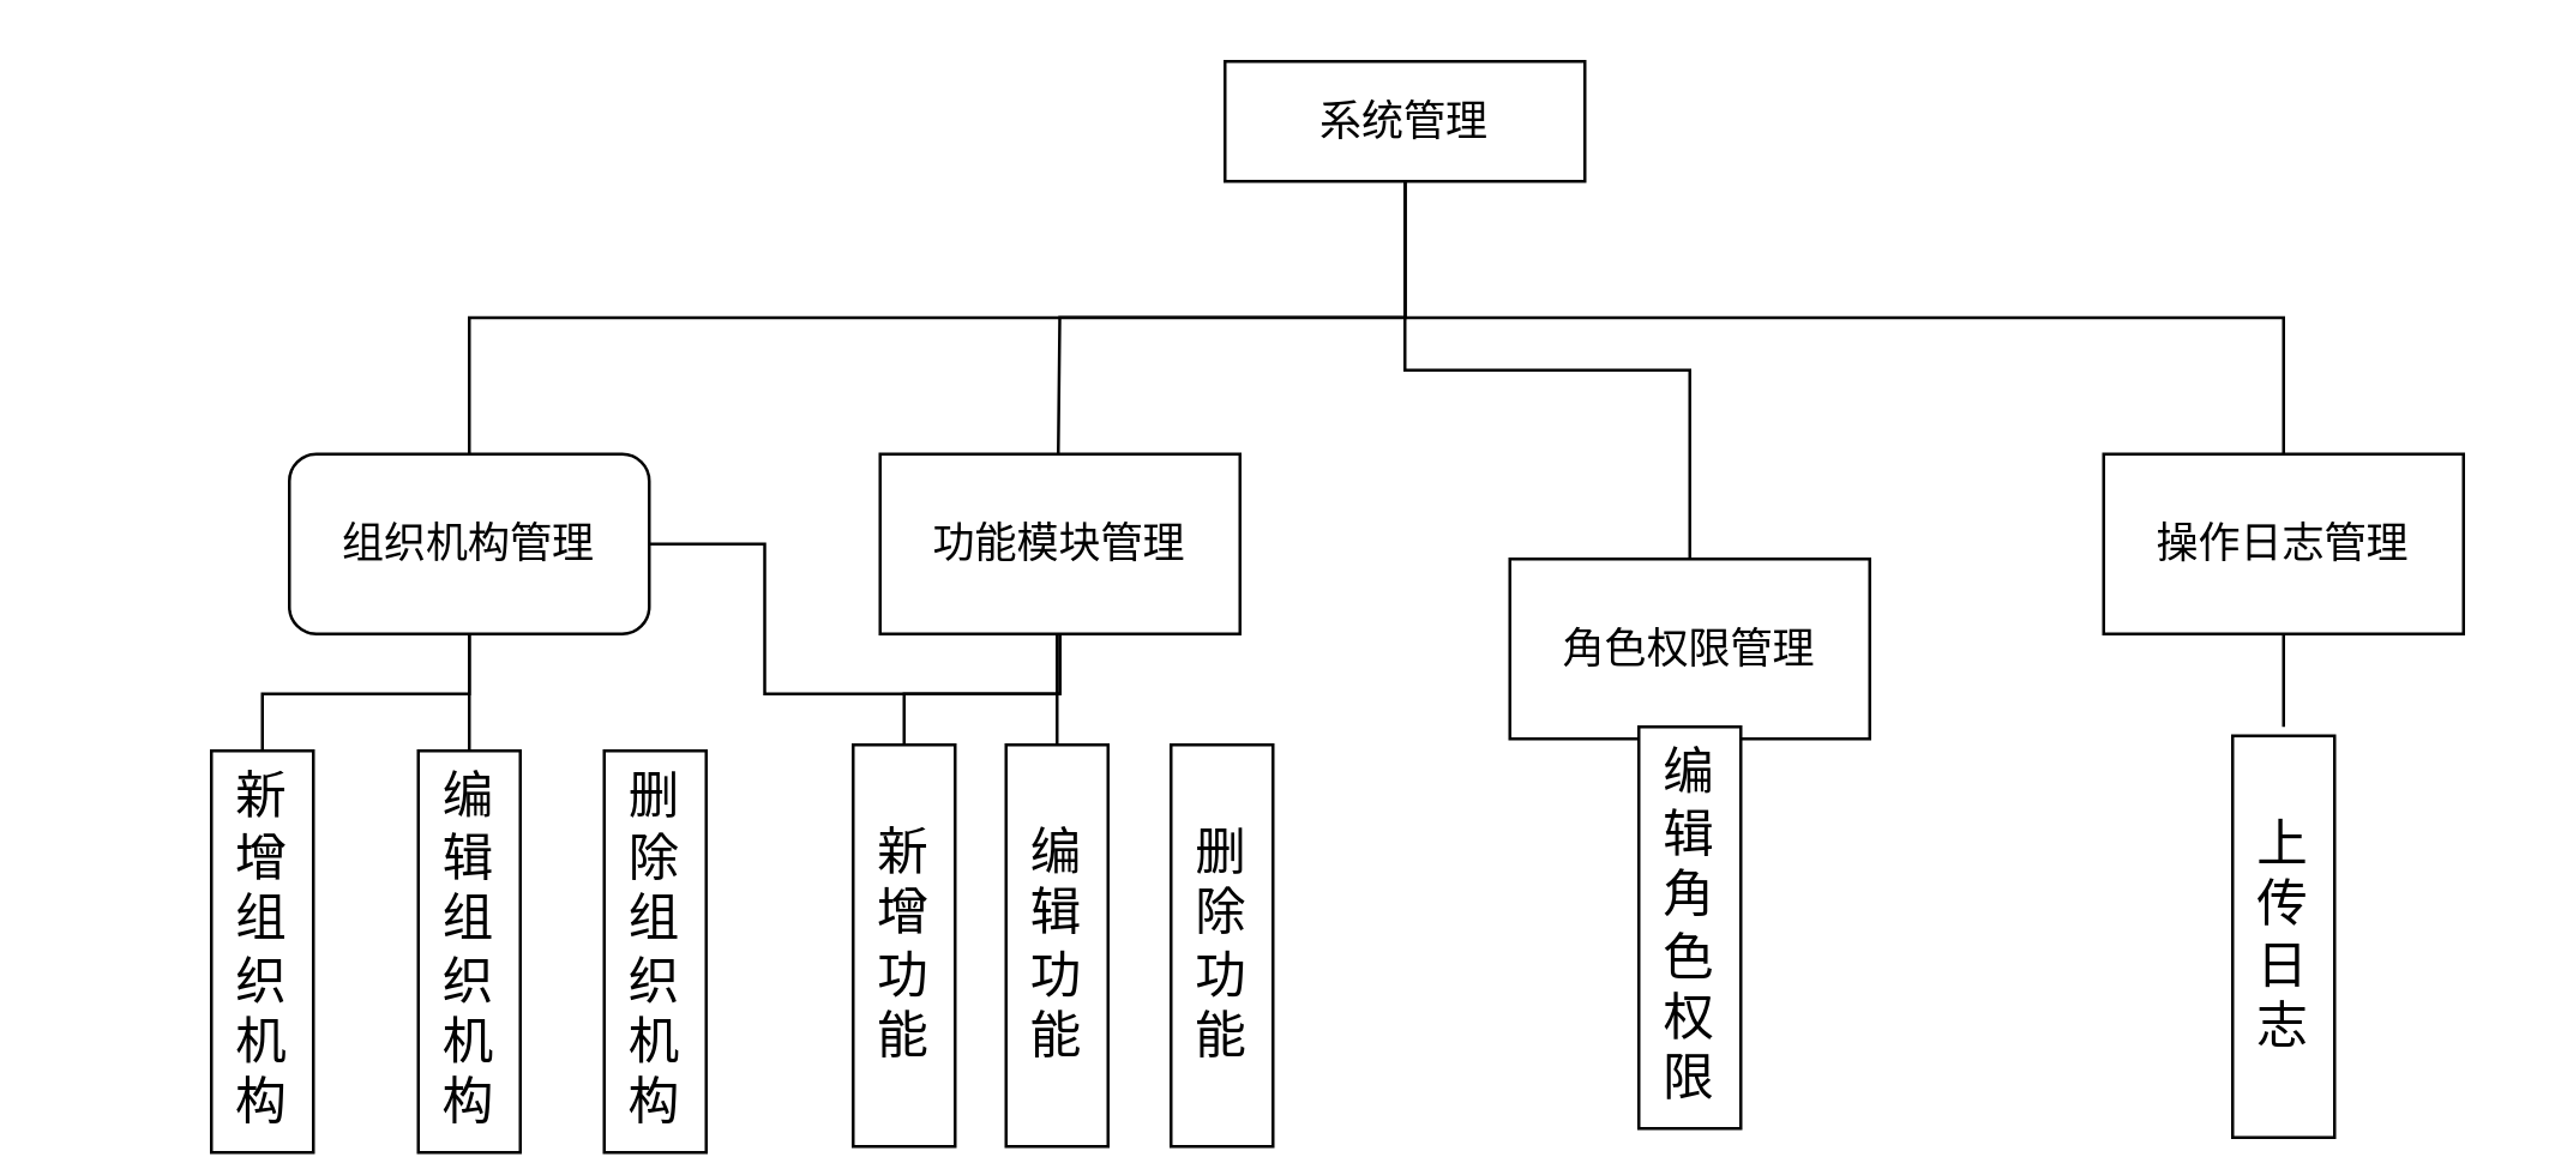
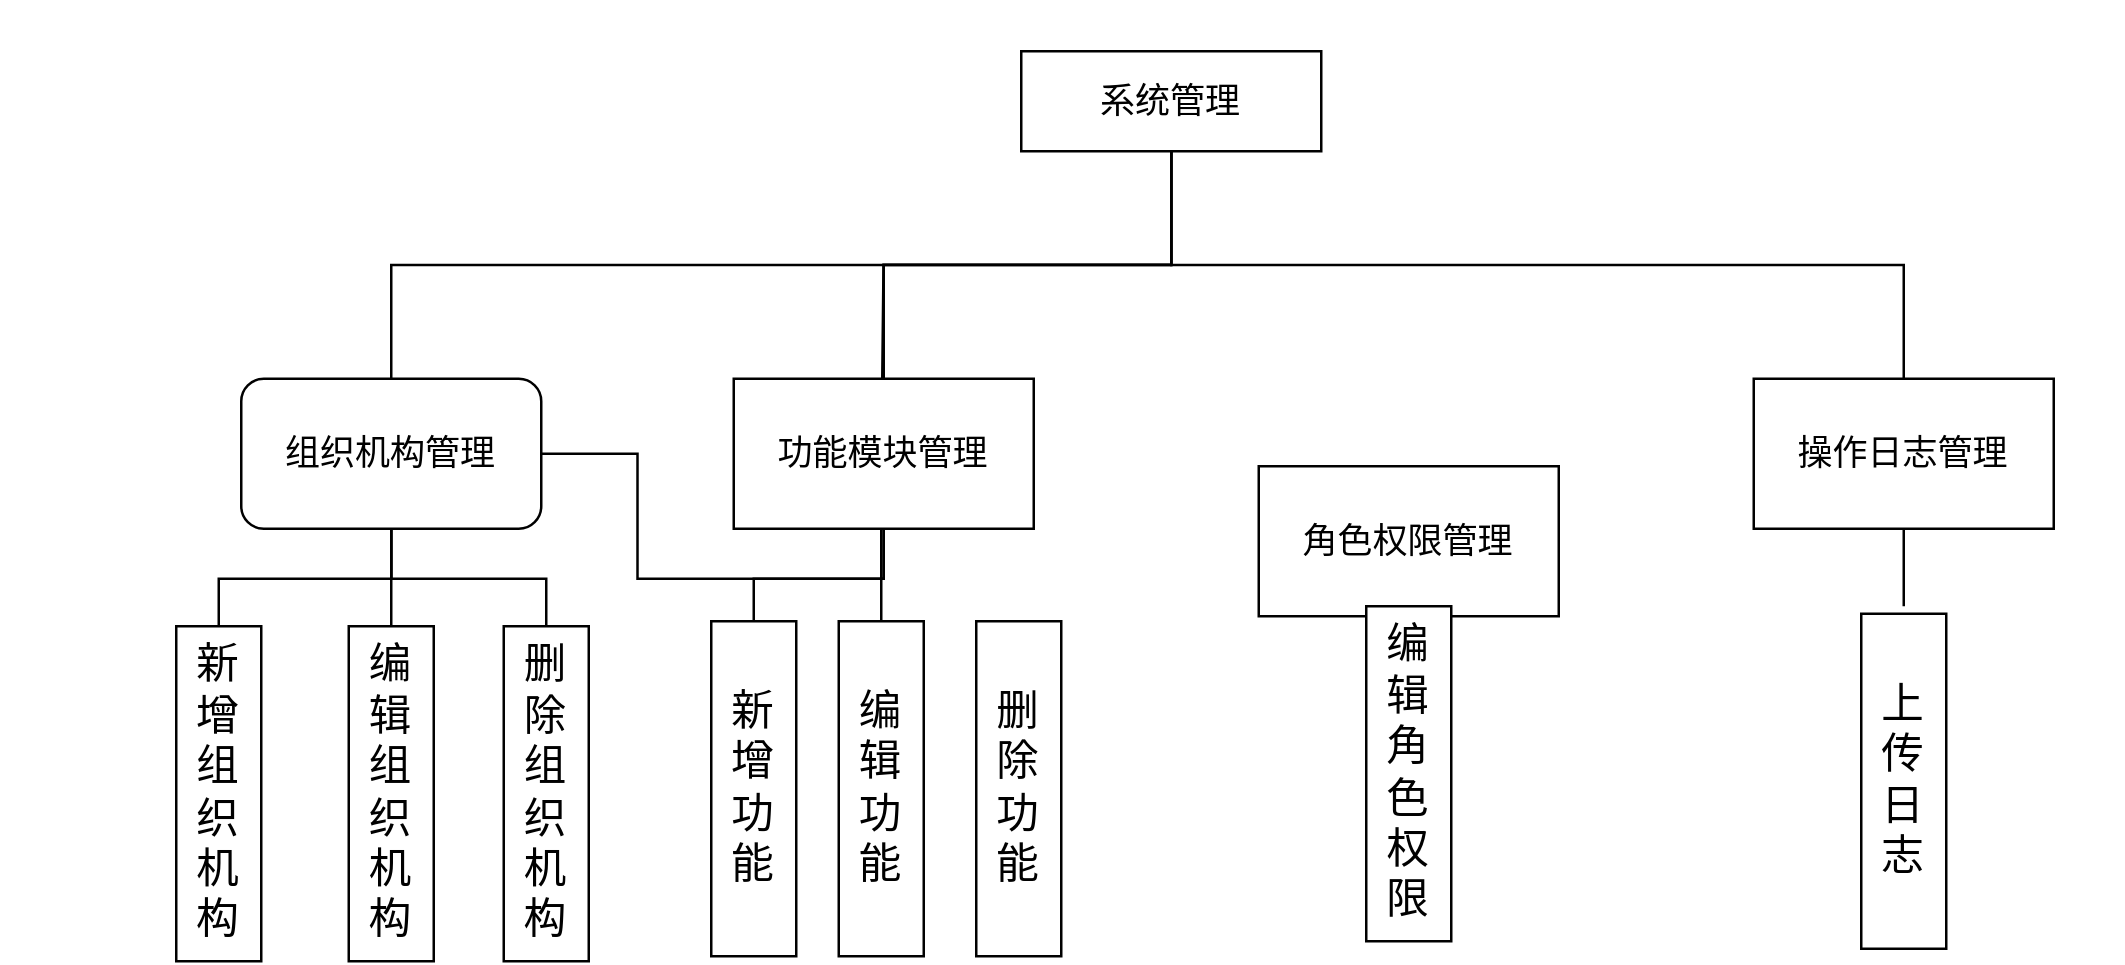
- <mxCell id="3" style="edgeStyle=orthogonalEdgeStyle;rounded=0;orthogonalLoop=1;jettySize=auto;html=1;exitX=0.5;exitY=1;exitDx=0;exitDy=0;entryX=0.5;entryY=0;entryDx=0;entryDy=0;fontSize=17;startArrow=none;startFill=0;endArrow=none;endFill=0;" edge="1" parent="1" source="6" target="16"><mxGeometry relative="1" as="geometry" /></mxCell>
+ <mxCell id="3" style="edgeStyle=orthogonalEdgeStyle;rounded=0;orthogonalLoop=1;jettySize=auto;html=1;exitX=0.5;exitY=1;exitDx=0;exitDy=0;fontSize=17;startArrow=none;startFill=0;endArrow=none;endFill=0;" edge="1" parent="1" source="6" target="14"><mxGeometry relative="1" as="geometry" /></mxCell>
+ <mxCell id="9" style="edgeStyle=orthogonalEdgeStyle;rounded=0;orthogonalLoop=1;jettySize=auto;html=1;exitX=0.5;exitY=1;exitDx=0;exitDy=0;entryX=0;entryY=0.5;entryDx=0;entryDy=0;fontSize=17;startArrow=none;startFill=0;endArrow=none;endFill=0;" edge="1" parent="1" source="10" target="21"><mxGeometry relative="1" as="geometry" /></mxCell>
